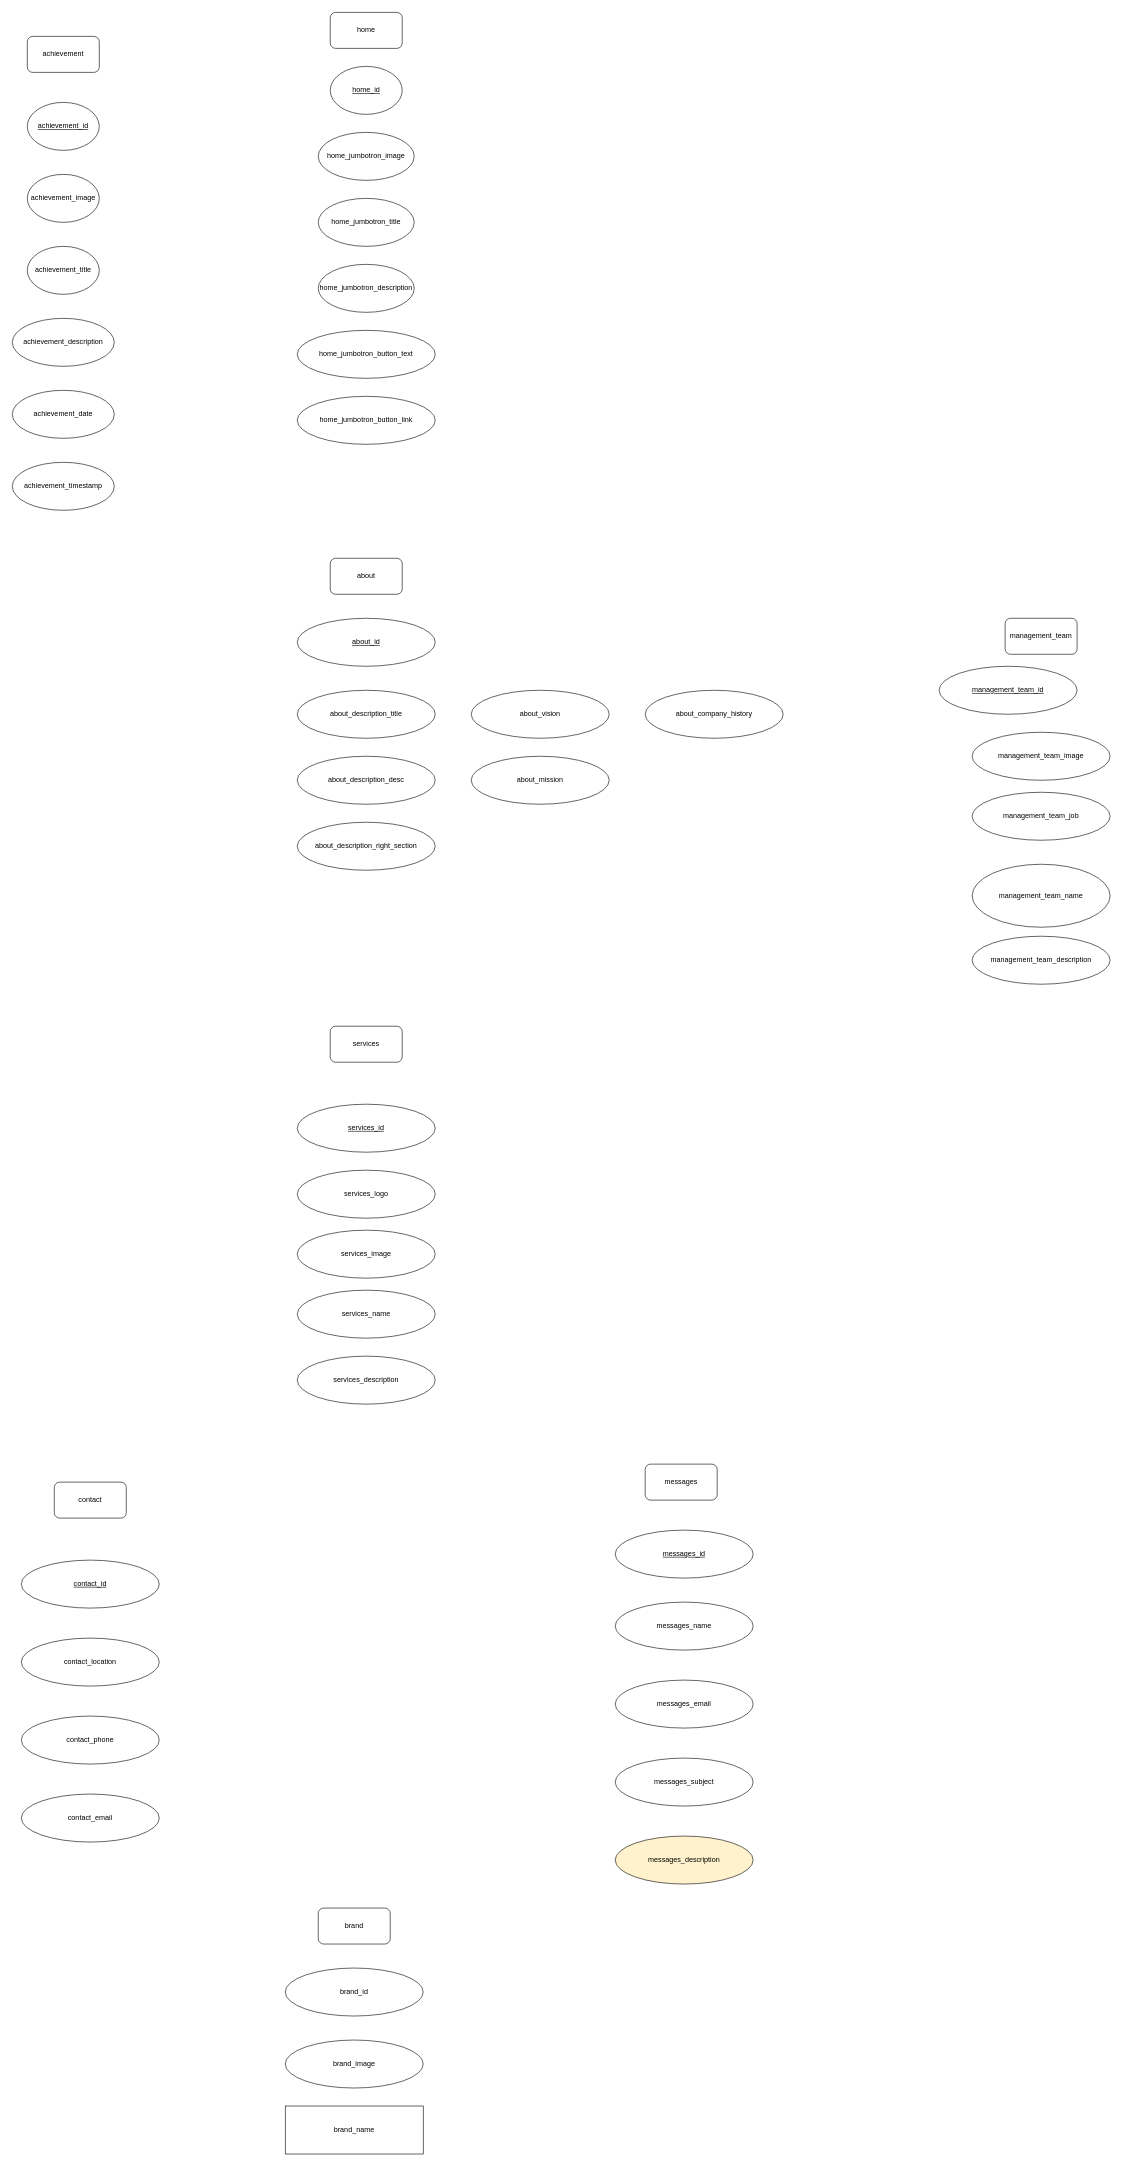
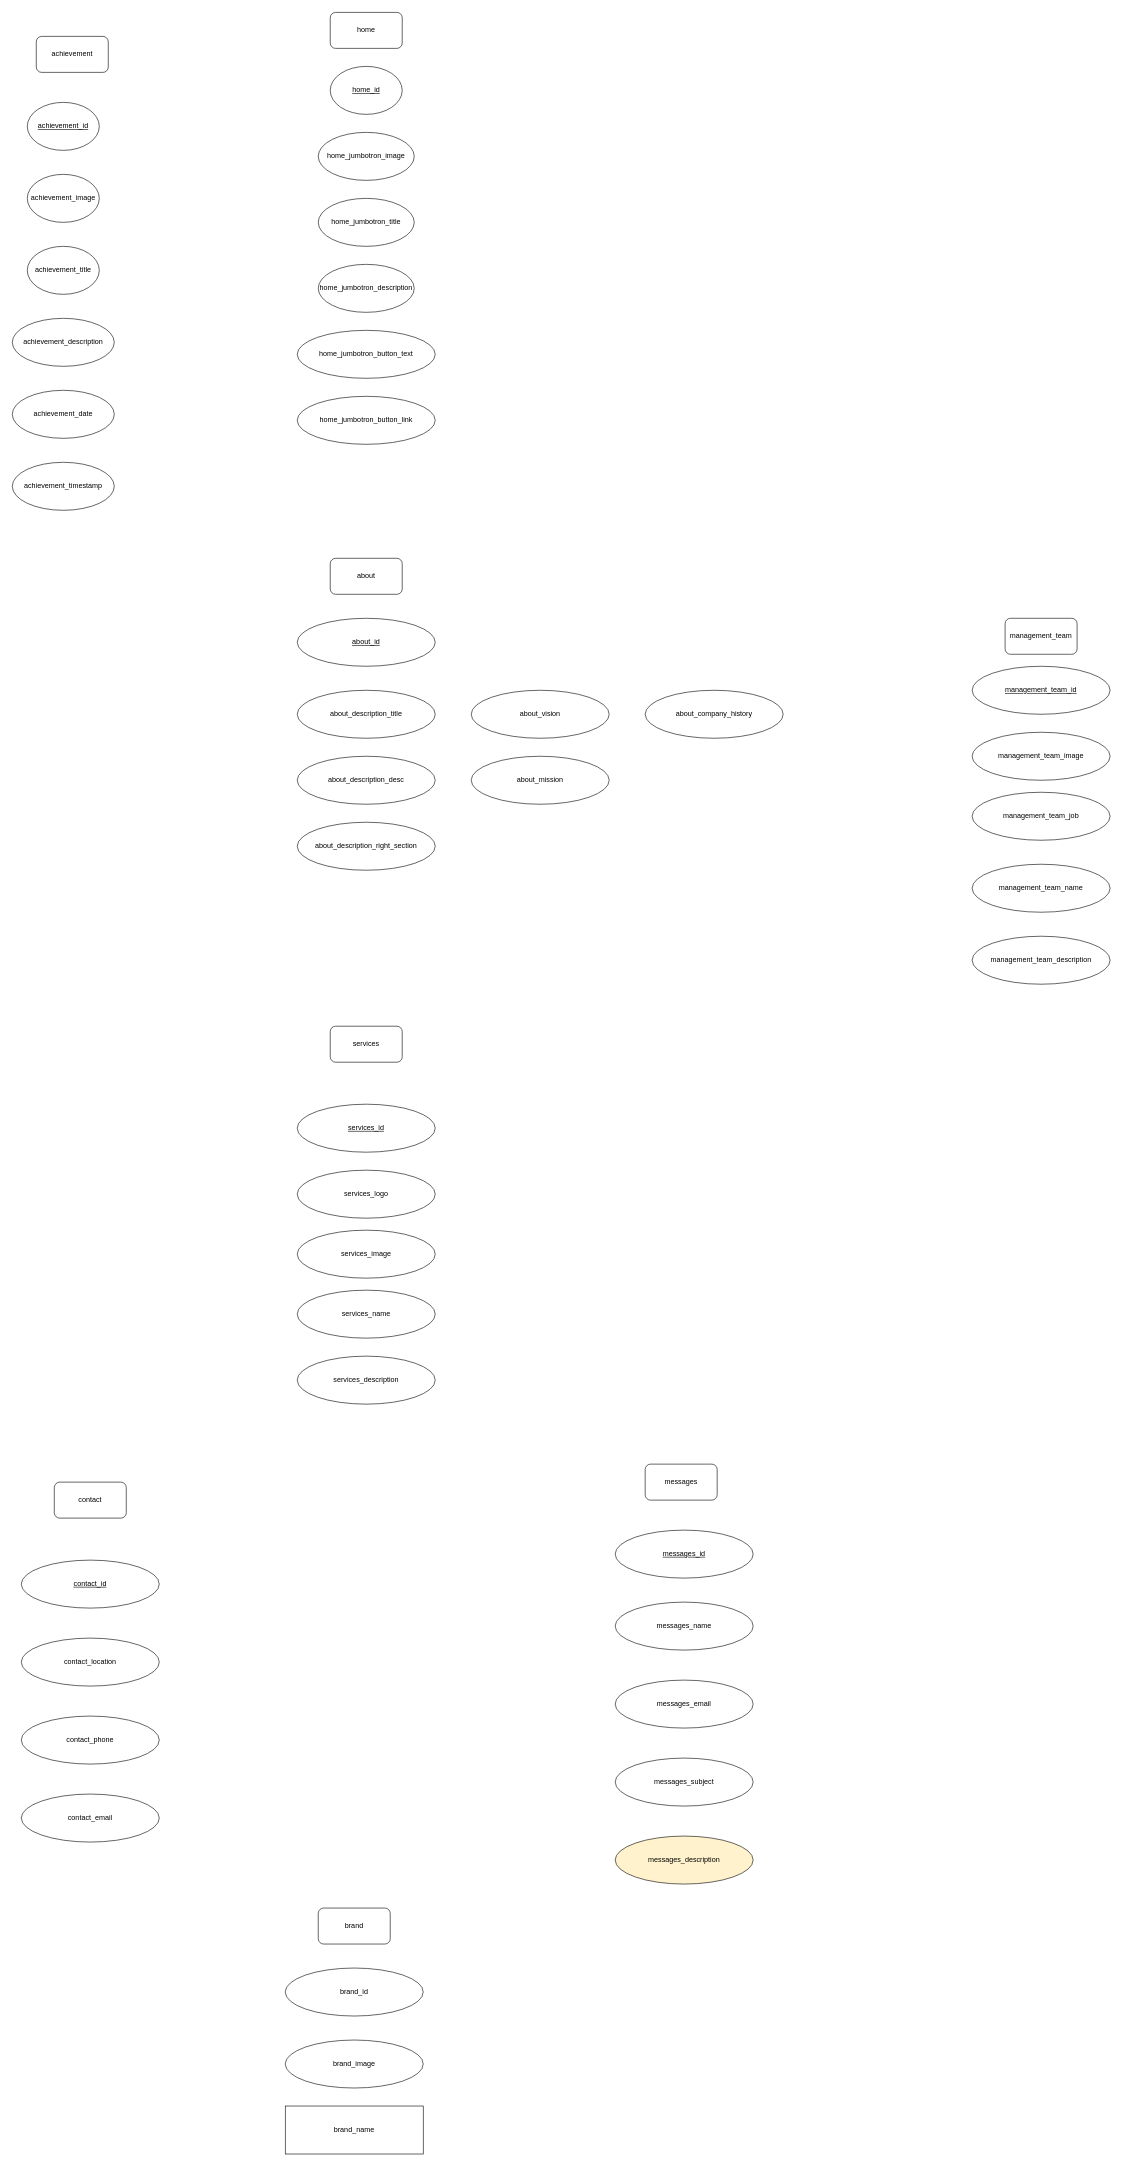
- <mxCell id="11" value="achievement" style="rounded=1;whiteSpace=wrap;html=1;" parent="1" vertex="1"><mxGeometry x="45" y="60" width="120" height="60" as="geometry" /></mxCell>
+ <mxCell id="11" value="achievement" style="rounded=1;whiteSpace=wrap;html=1;" parent="1" vertex="1"><mxGeometry x="60" y="60" width="120" height="60" as="geometry" /></mxCell>
- <mxCell id="47" value="management_team_id" style="ellipse;whiteSpace=wrap;html=1;fontStyle=4" parent="1" vertex="1"><mxGeometry x="1565" y="1110" width="230" height="80" as="geometry" /></mxCell>
+ <mxCell id="47" value="management_team_id" style="ellipse;whiteSpace=wrap;html=1;fontStyle=4" parent="1" vertex="1"><mxGeometry x="1620" y="1110" width="230" height="80" as="geometry" /></mxCell>
- <mxCell id="24" value="management_team_name" style="ellipse;whiteSpace=wrap;html=1;" parent="1" vertex="1"><mxGeometry x="1620" y="1440" width="230" height="105" as="geometry" /></mxCell>
+ <mxCell id="24" value="management_team_name" style="ellipse;whiteSpace=wrap;html=1;" parent="1" vertex="1"><mxGeometry x="1620" y="1440" width="230" height="80" as="geometry" /></mxCell>
